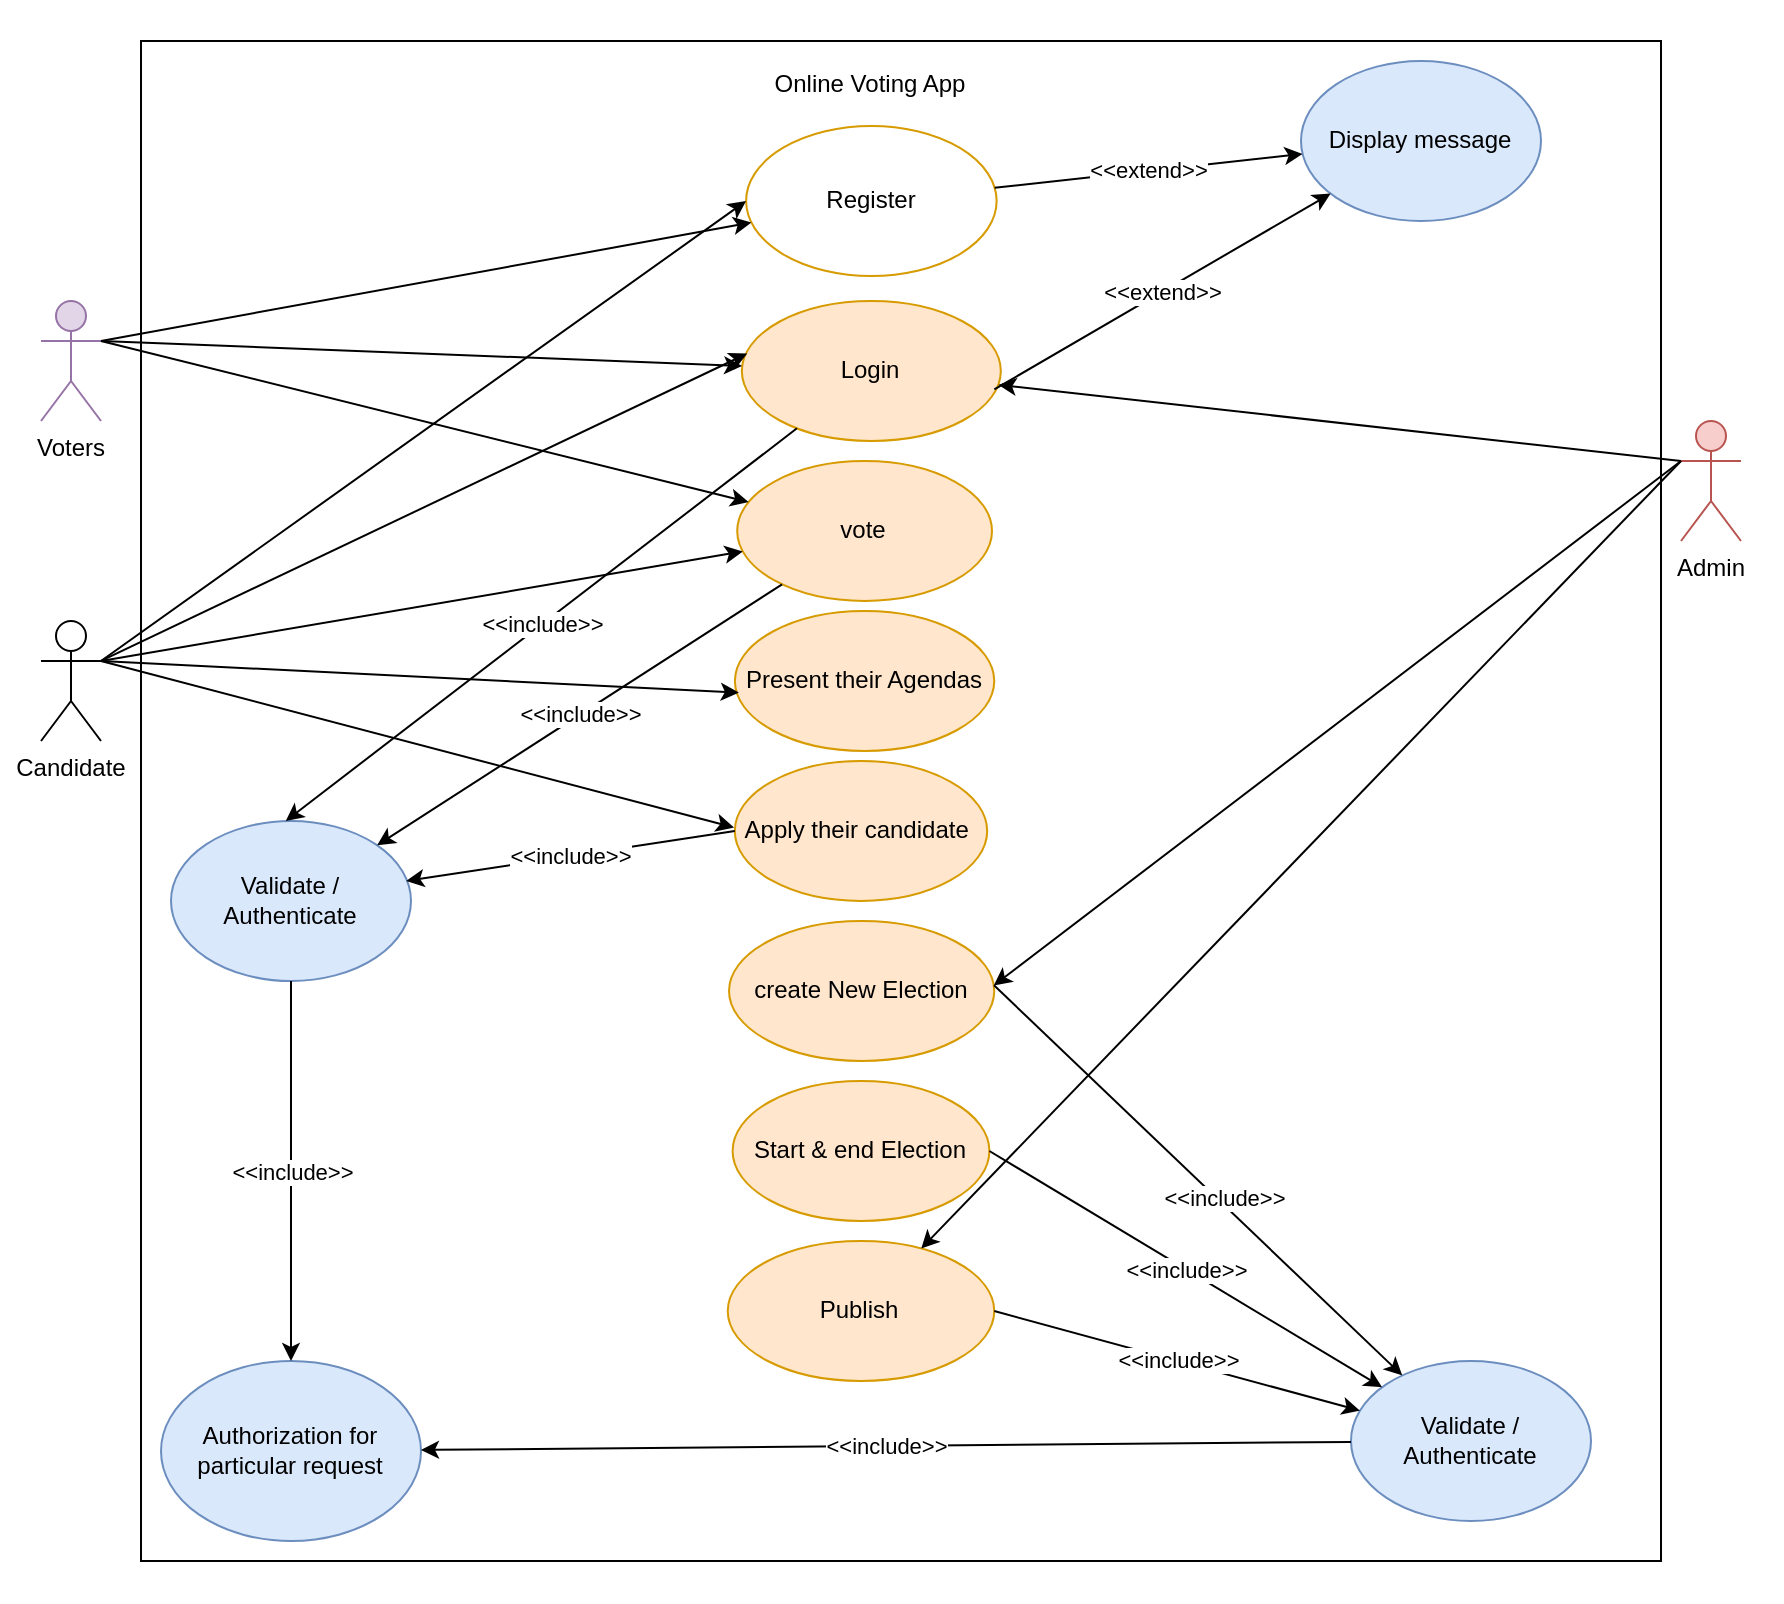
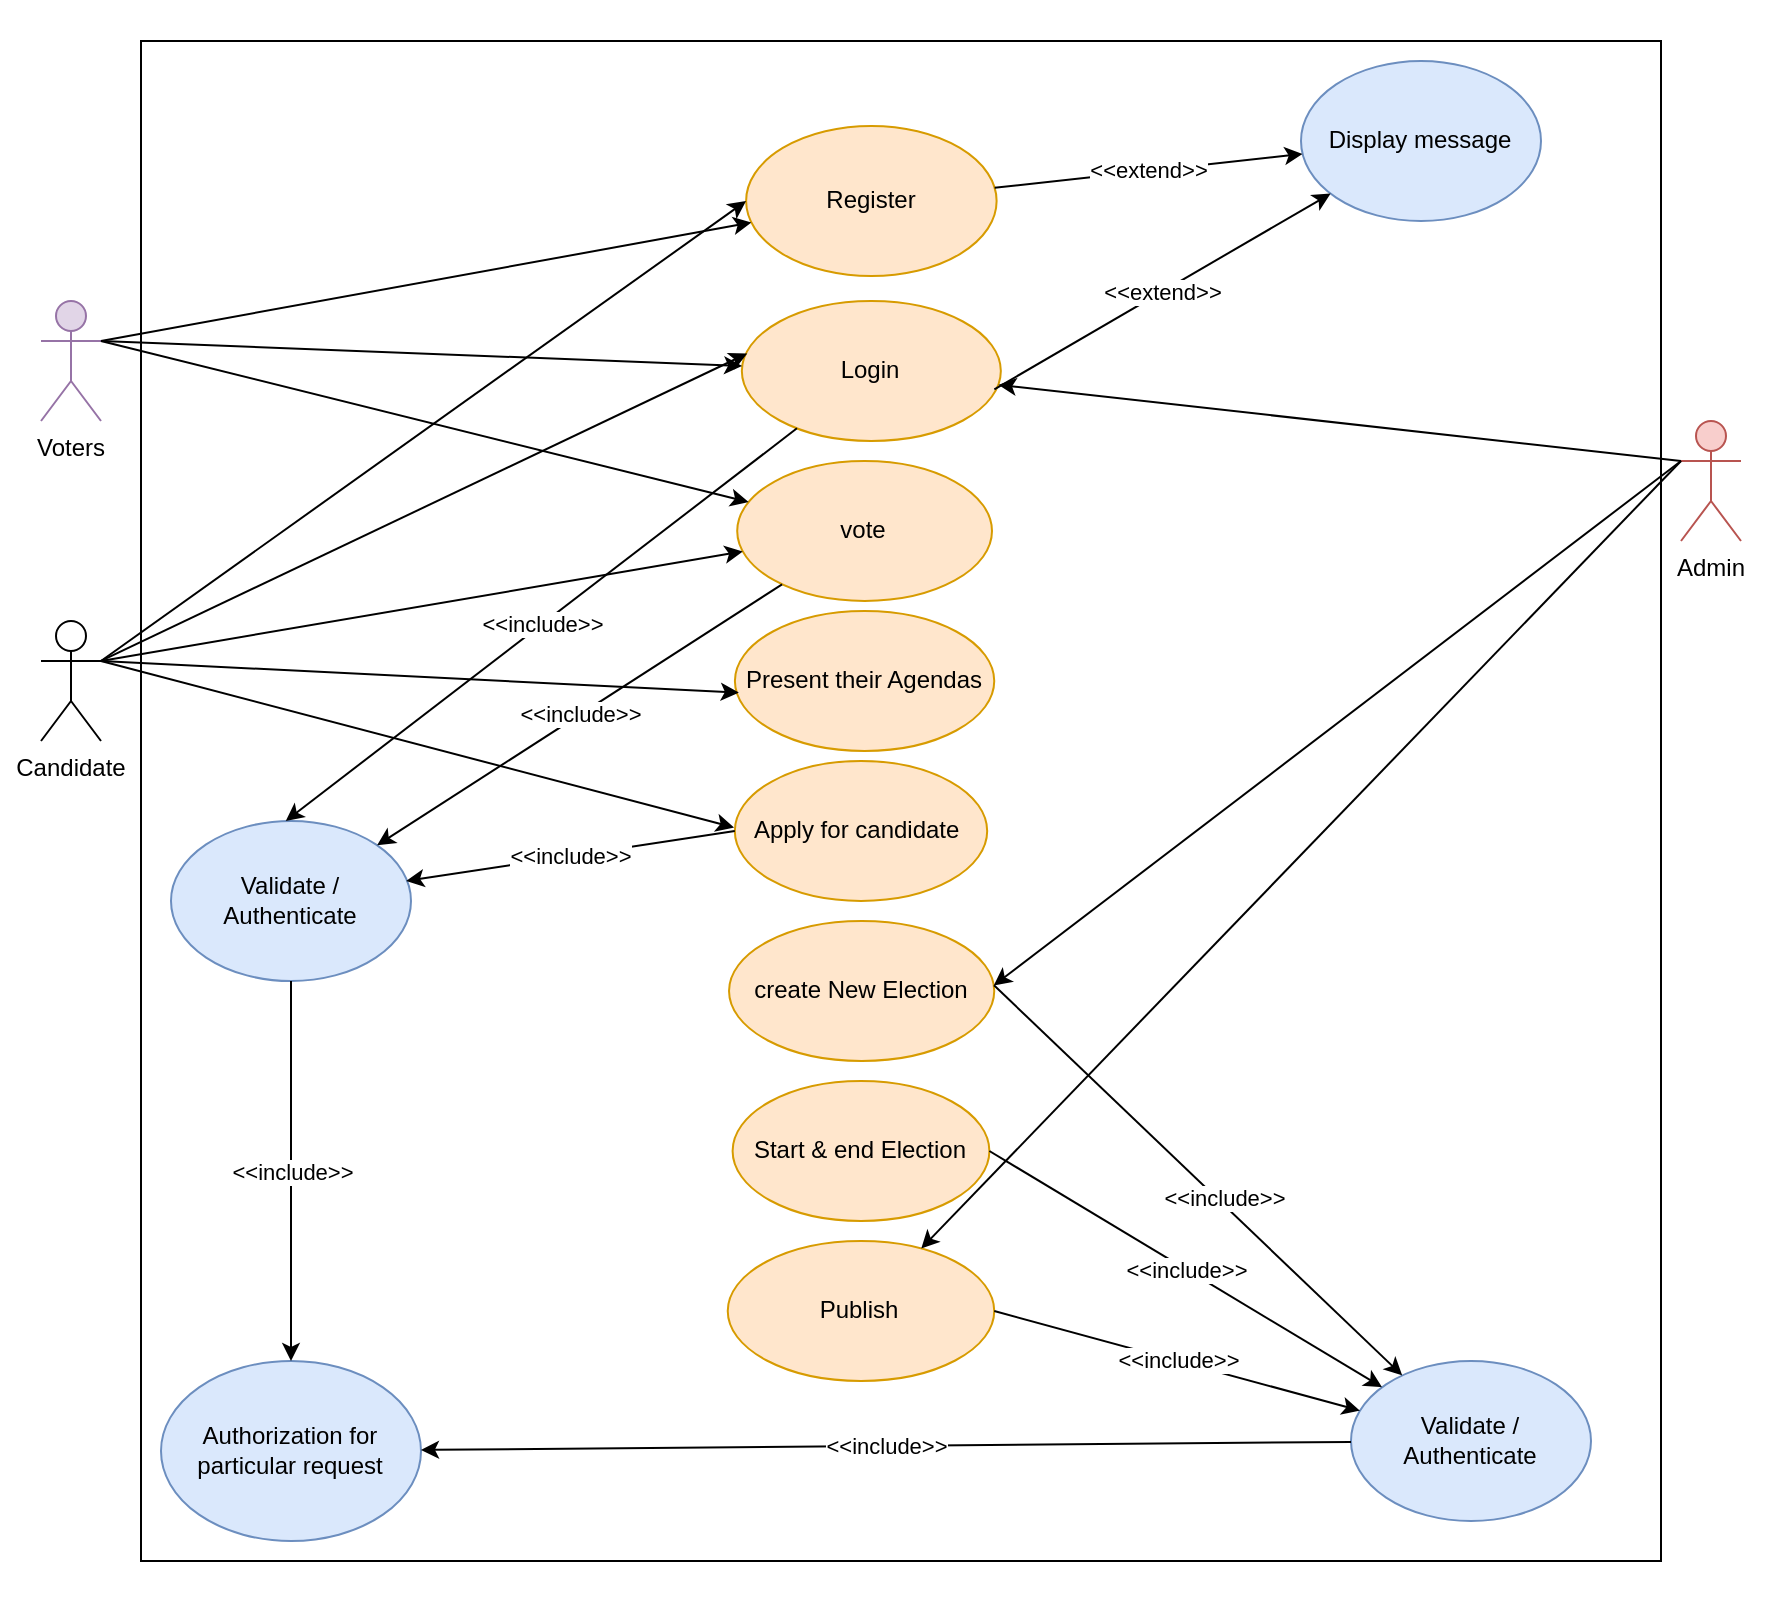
- <mxCell id="4" value="Online Voting App" style="text;html=1;strokeColor=none;fillColor=none;align=center;verticalAlign=middle;whiteSpace=wrap;rounded=0;perimeterSpacing=0;" vertex="1" parent="1"><mxGeometry x="360.17" y="27" width="150" height="30" as="geometry" /></mxCell>
- <mxCell id="6" value="Register" style="ellipse;whiteSpace=wrap;html=1;fillColor=#ffffff;strokeColor=#d79b00;rounded=0;" vertex="1" parent="1"><mxGeometry x="372.55" y="62.5" width="125.25" height="75" as="geometry" /></mxCell>
+ <mxCell id="6" value="Register" style="ellipse;whiteSpace=wrap;html=1;fillColor=#ffe6cc;strokeColor=#d79b00;rounded=0;" vertex="1" parent="1"><mxGeometry x="372.55" y="62.5" width="125.25" height="75" as="geometry" /></mxCell>
- <mxCell id="46" value="Apply their candidate&amp;nbsp;" style="ellipse;whiteSpace=wrap;html=1;fillColor=#ffe6cc;strokeColor=#d79b00;" vertex="1" parent="1"><mxGeometry x="366.9" y="380" width="126.19" height="70" as="geometry" /></mxCell>
+ <mxCell id="46" value="Apply for candidate&amp;nbsp;" style="ellipse;whiteSpace=wrap;html=1;fillColor=#ffe6cc;strokeColor=#d79b00;" vertex="1" parent="1"><mxGeometry x="366.9" y="380" width="126.19" height="70" as="geometry" /></mxCell>
